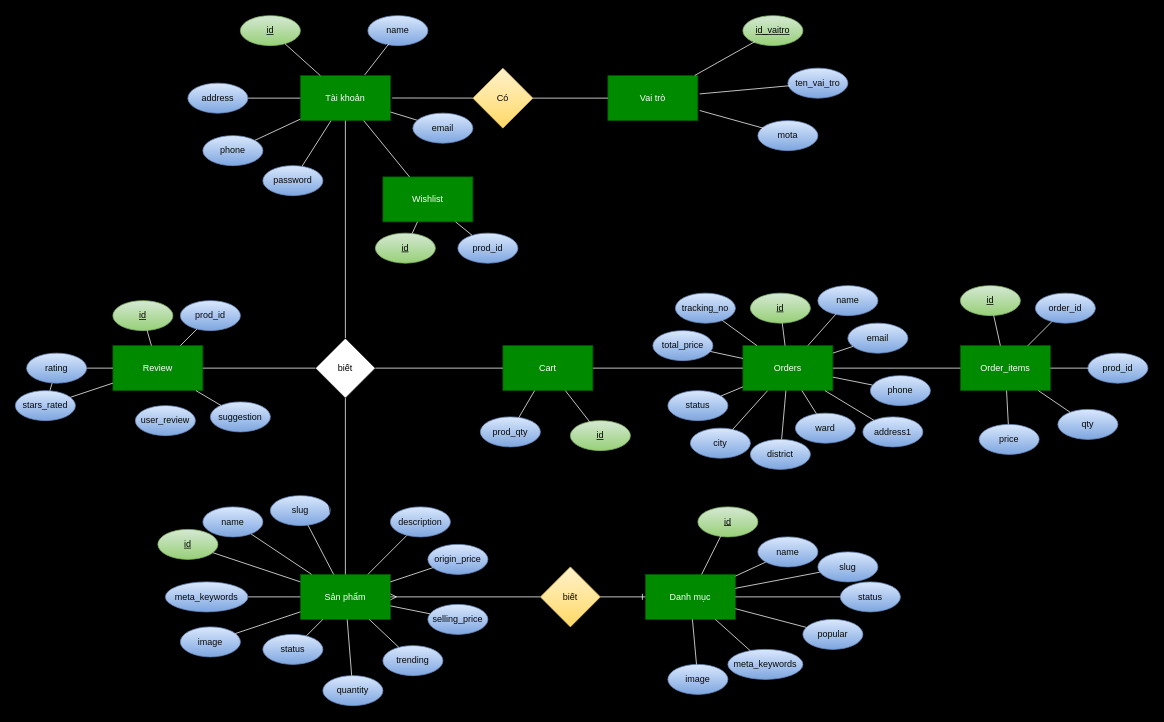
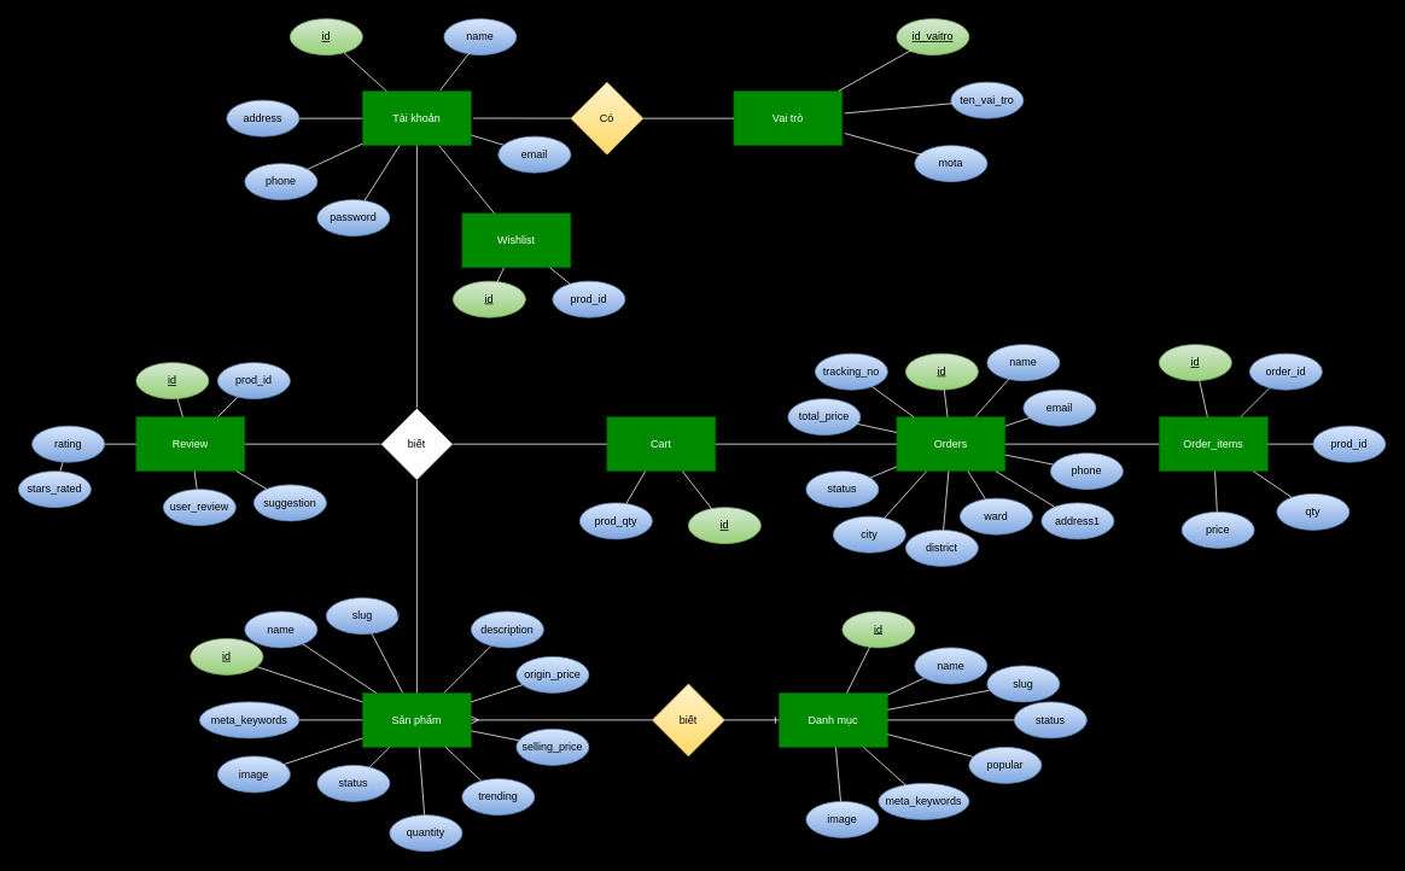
- <mxCell id="129" value="" style="endArrow=none;html=1;fontColor=#080808;strokeColor=#FFFFFF;" parent="1" source="124" target="123" edge="1"><mxGeometry width="50" height="50" relative="1" as="geometry"><mxPoint x="216.962" y="490" as="sourcePoint" /><mxPoint x="380" y="470" as="targetPoint" /></mxGeometry></mxCell>
+ <mxCell id="129" value="" style="endArrow=none;html=1;fontColor=#080808;strokeColor=#FFFFFF;" parent="1" source="124" target="130" edge="1"><mxGeometry width="50" height="50" relative="1" as="geometry"><mxPoint x="216.962" y="490" as="sourcePoint" /><mxPoint x="380" y="470" as="targetPoint" /></mxGeometry></mxCell>
